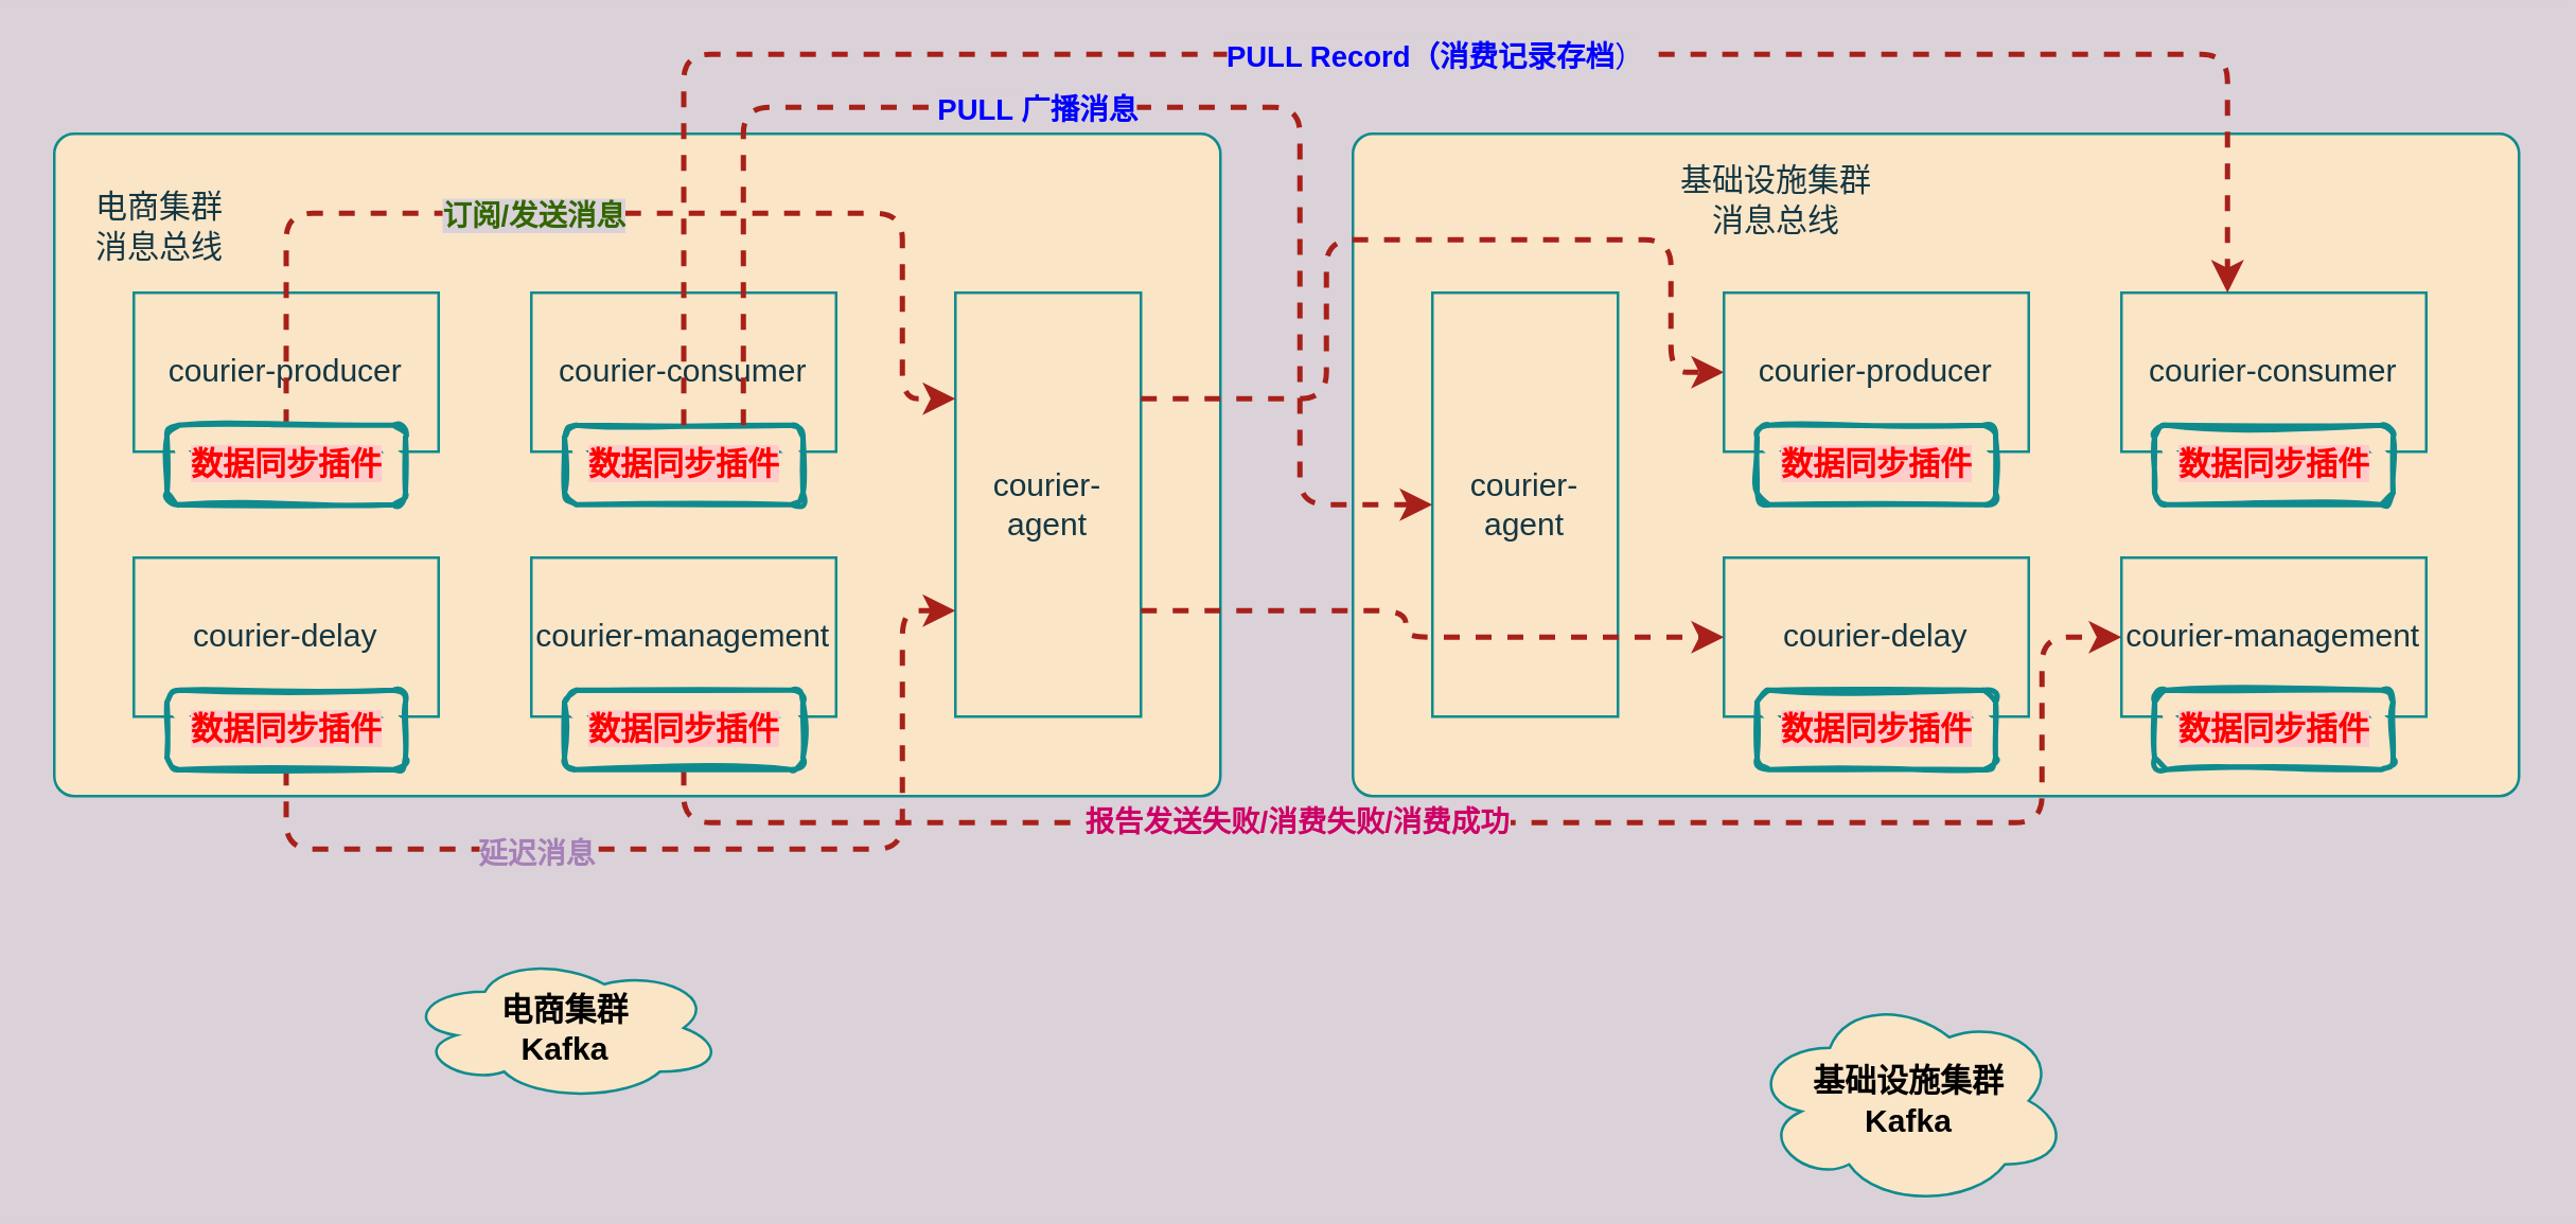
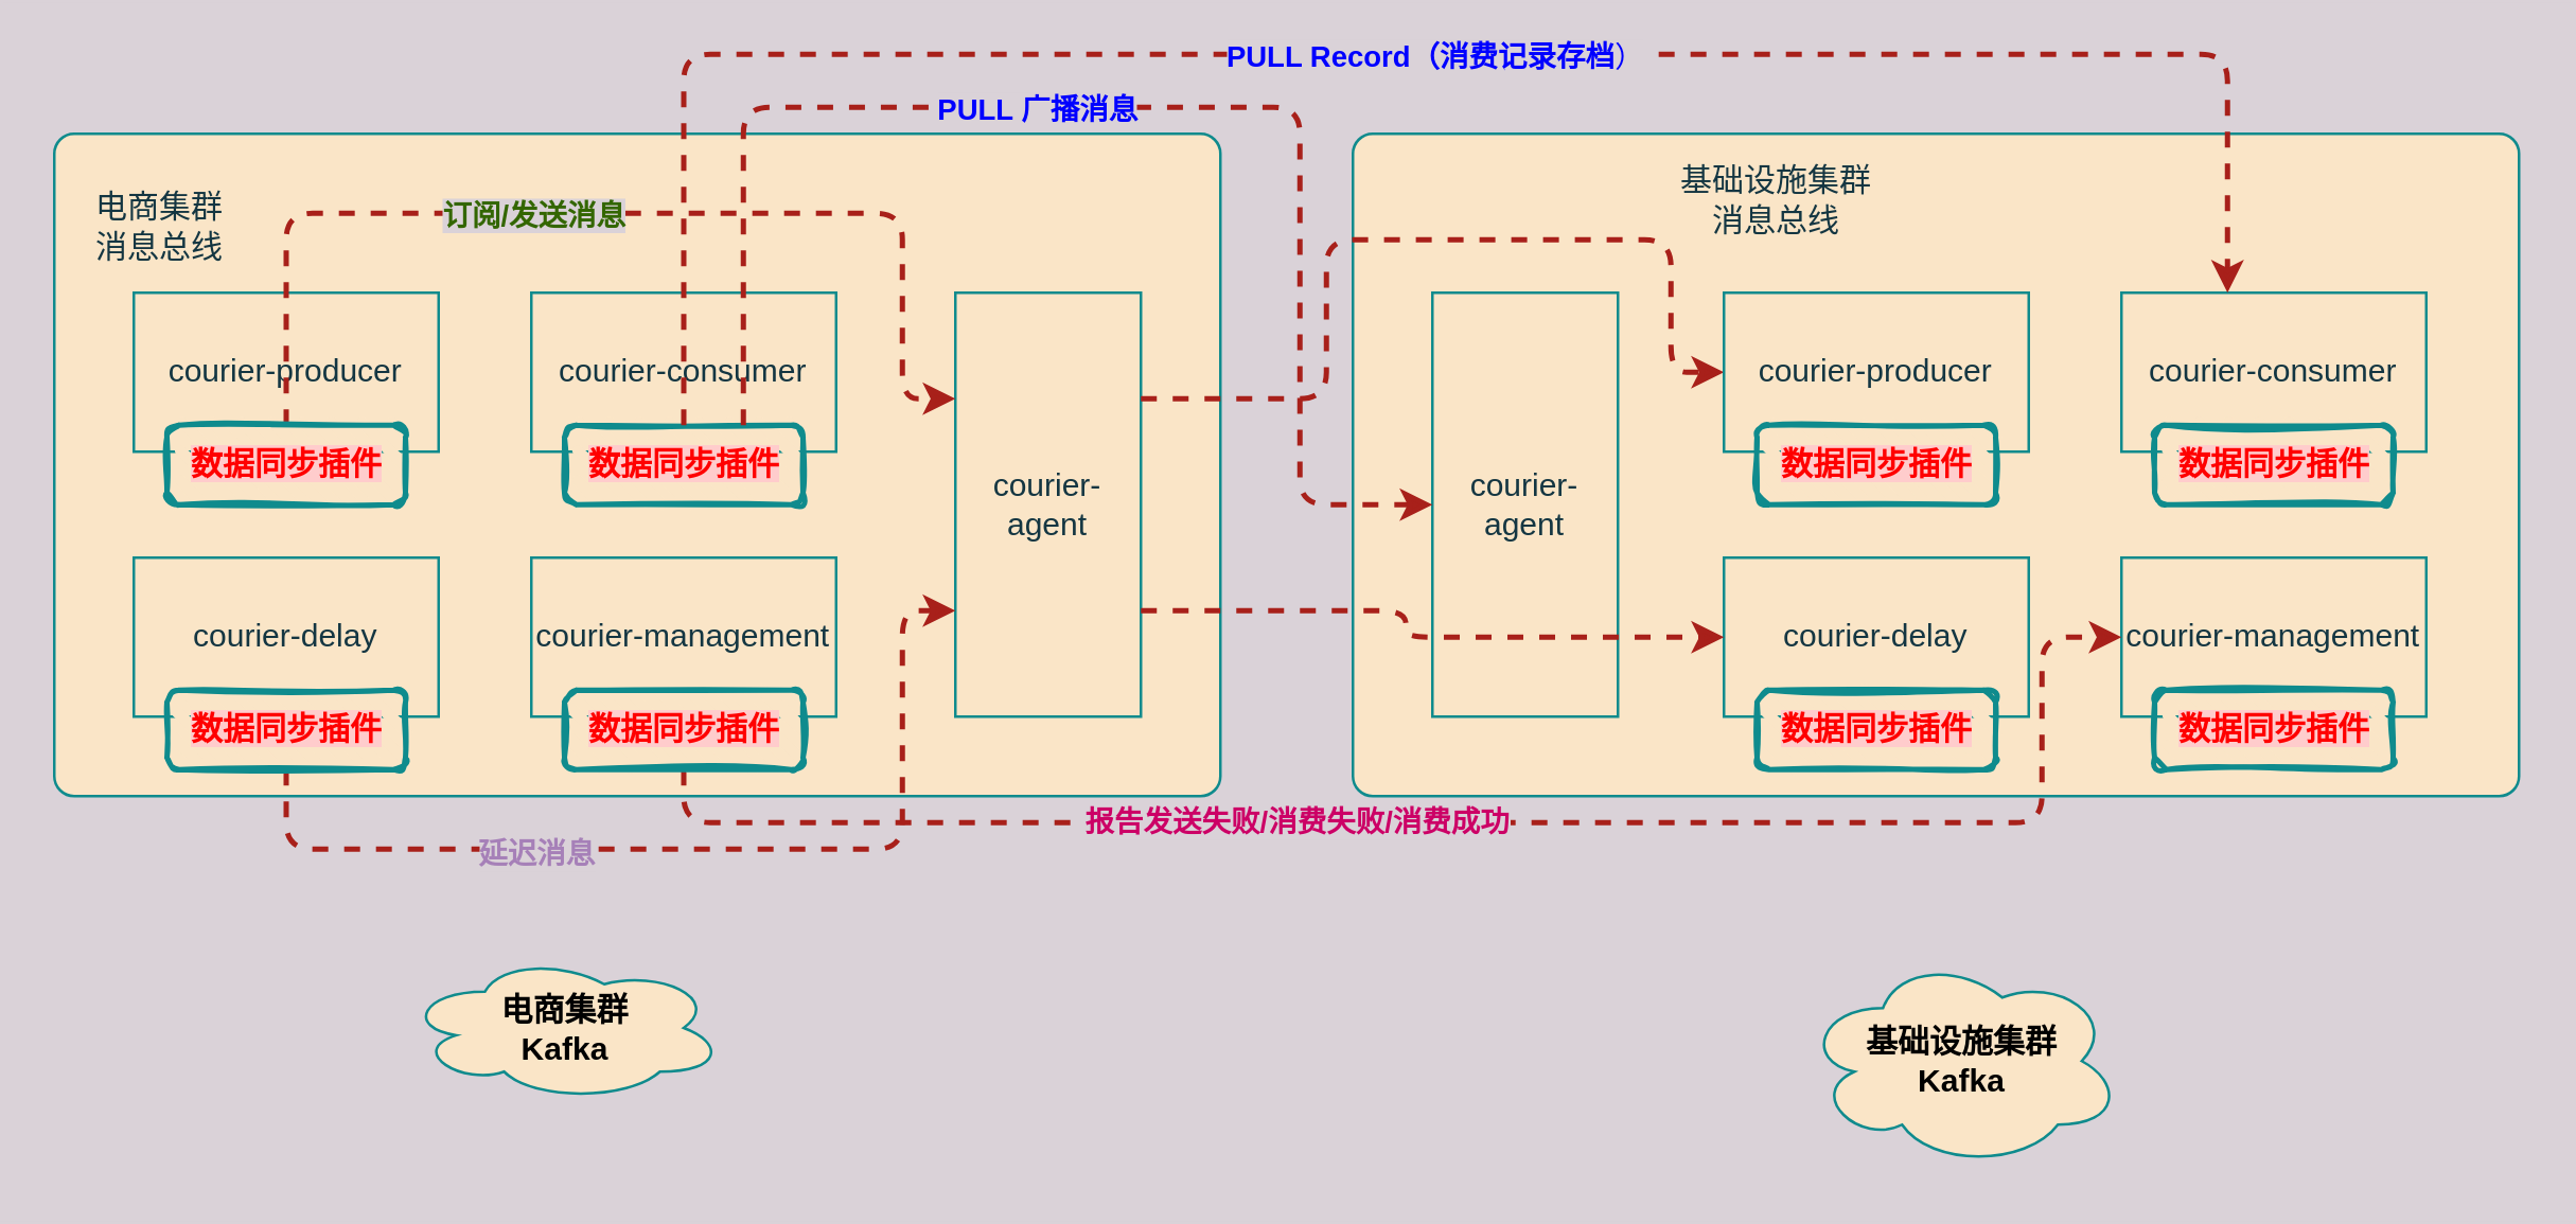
- <mxCell id="33" value="&lt;b&gt;&lt;font color=&quot;#000000&quot;&gt;基础设施集群&lt;br&gt;Kafka&lt;/font&gt;&lt;/b&gt;" style="ellipse;shape=cloud;whiteSpace=wrap;html=1;fontColor=#143642;fillColor=#FAE5C7;strokeColor=#0F8B8D;" parent="1" vertex="1"><mxGeometry x="660" y="375" width="120" height="80" as="geometry" /></mxCell>
+ <mxCell id="33" value="&lt;b&gt;&lt;font color=&quot;#000000&quot;&gt;基础设施集群&lt;br&gt;Kafka&lt;/font&gt;&lt;/b&gt;" style="ellipse;shape=cloud;whiteSpace=wrap;html=1;fontColor=#143642;fillColor=#FAE5C7;strokeColor=#0F8B8D;" parent="1" vertex="1"><mxGeometry x="680" y="360" width="120" height="80" as="geometry" /></mxCell>
